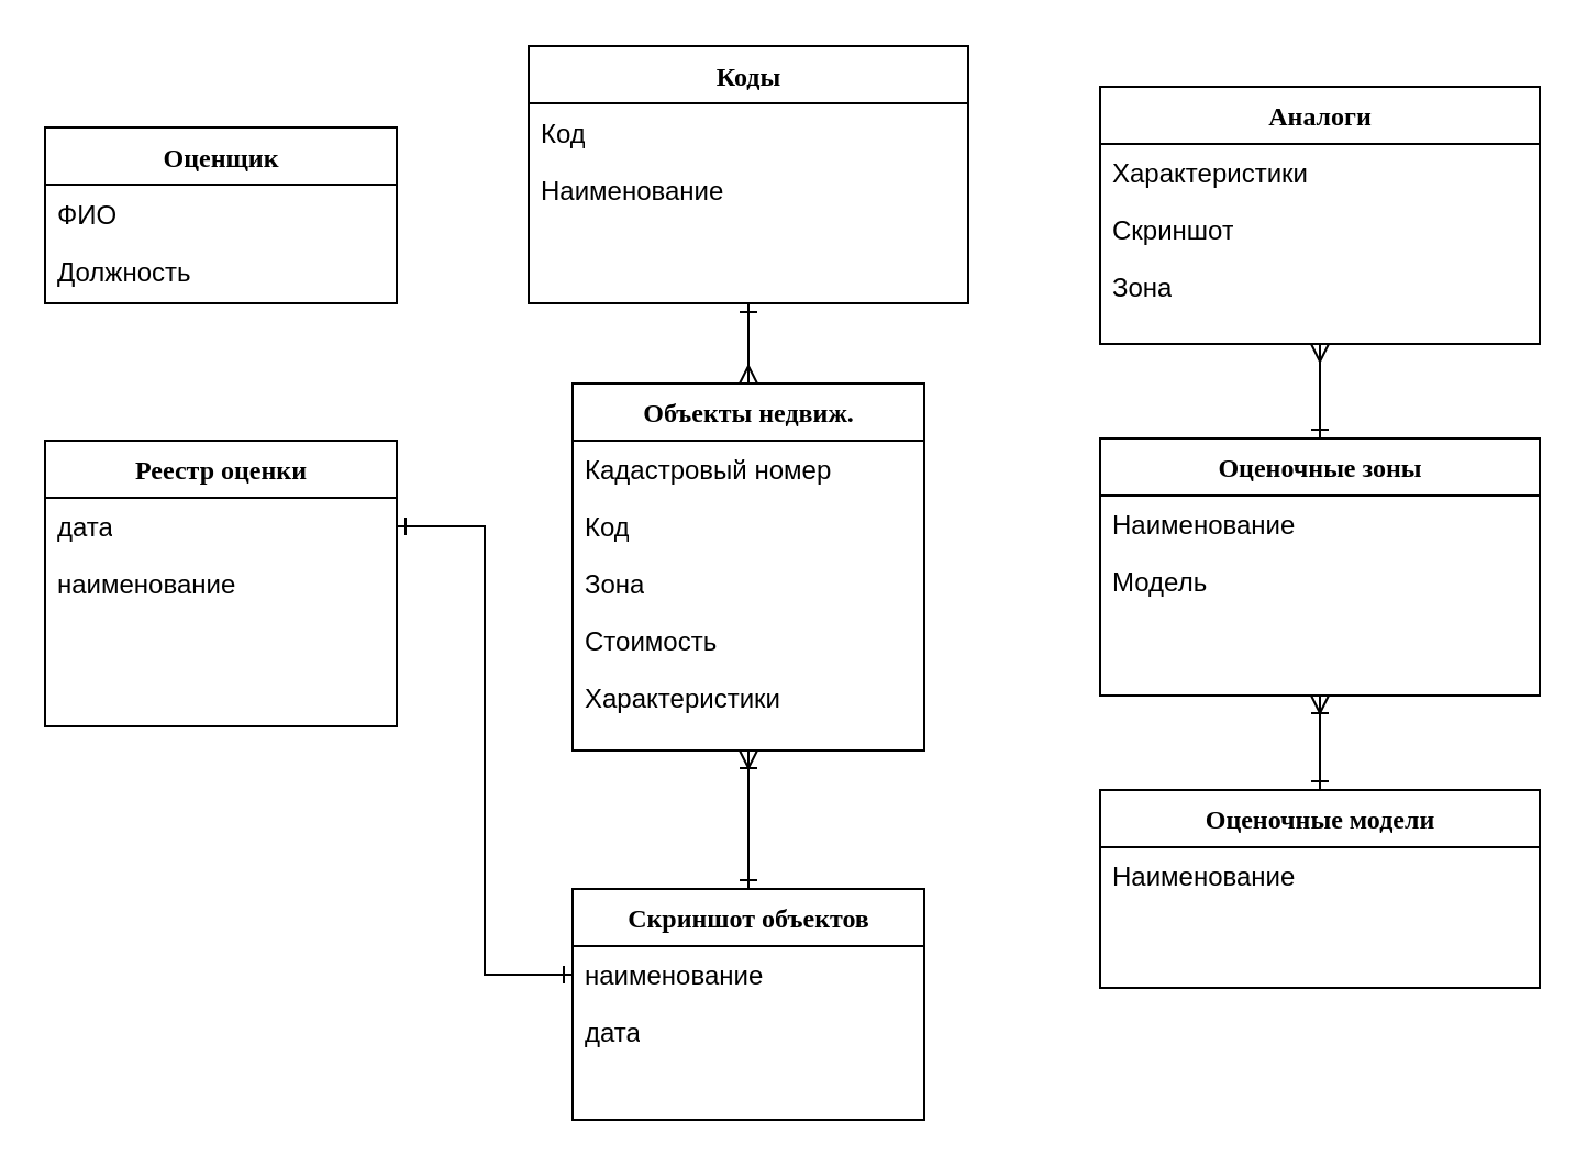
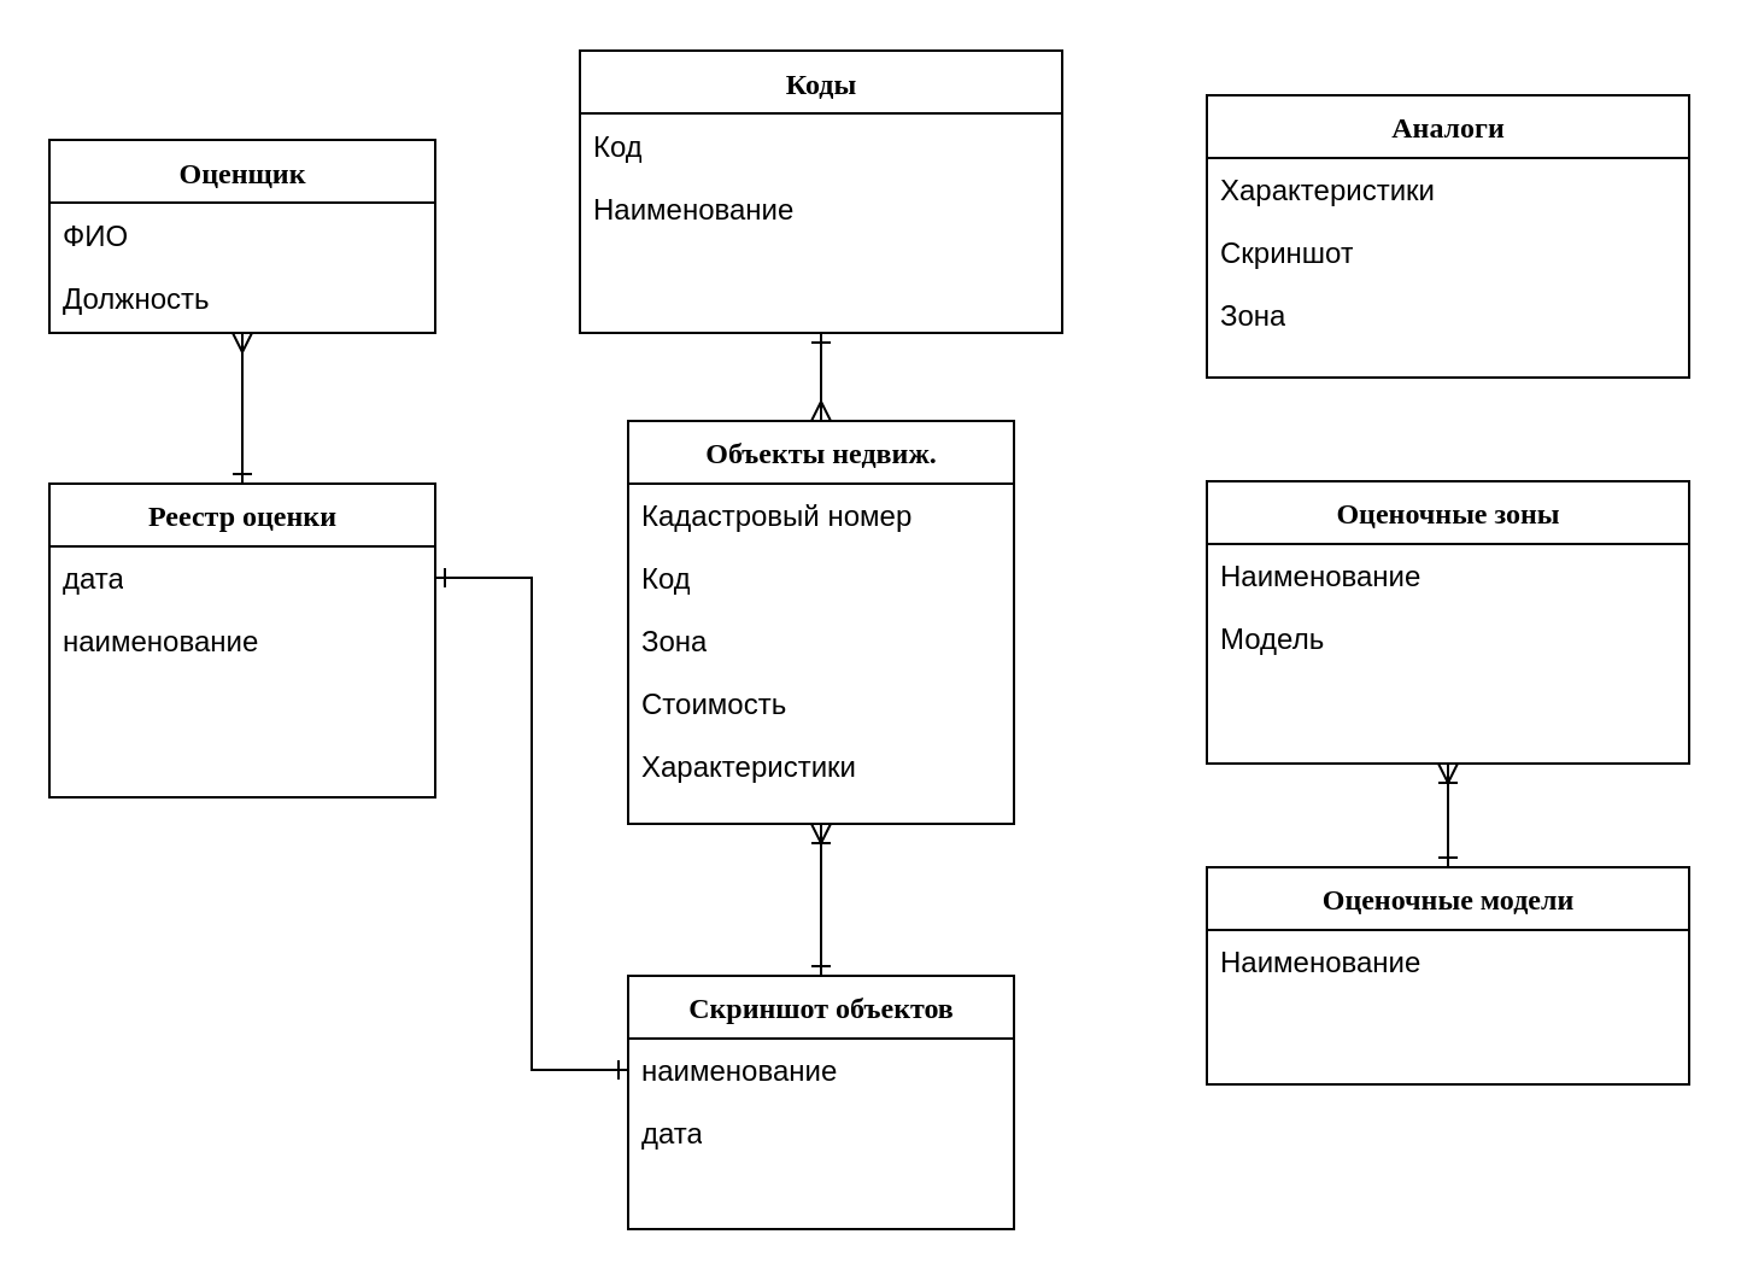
+ <mxCell id="18" value="" style="endArrow=ERmany;html=1;rounded=0;exitX=0.5;exitY=0;exitDx=0;exitDy=0;entryX=0.5;entryY=1;entryDx=0;entryDy=0;startArrow=ERone;startFill=0;endFill=0;" parent="1" source="2" target="9" edge="1"><mxGeometry width="50" height="50" relative="1" as="geometry"><mxPoint x="510" y="239" as="sourcePoint" /><mxPoint x="430" y="139" as="targetPoint" /></mxGeometry></mxCell>
- <mxCell id="28" value="" style="endArrow=ERone;html=1;rounded=0;exitX=0.5;exitY=1;exitDx=0;exitDy=0;entryX=0.5;entryY=0;entryDx=0;entryDy=0;endFill=0;startArrow=ERmany;startFill=0;" parent="1" source="19" target="23" edge="1"><mxGeometry width="50" height="50" relative="1" as="geometry"><mxPoint x="680" y="259" as="sourcePoint" /><mxPoint x="730" y="209" as="targetPoint" /></mxGeometry></mxCell>
